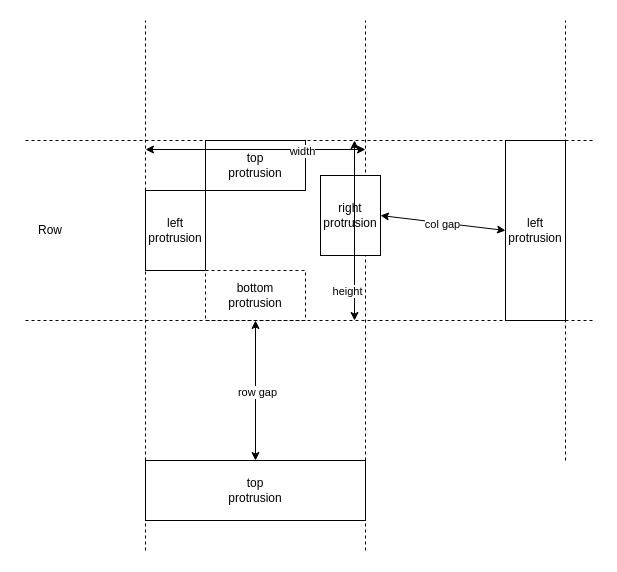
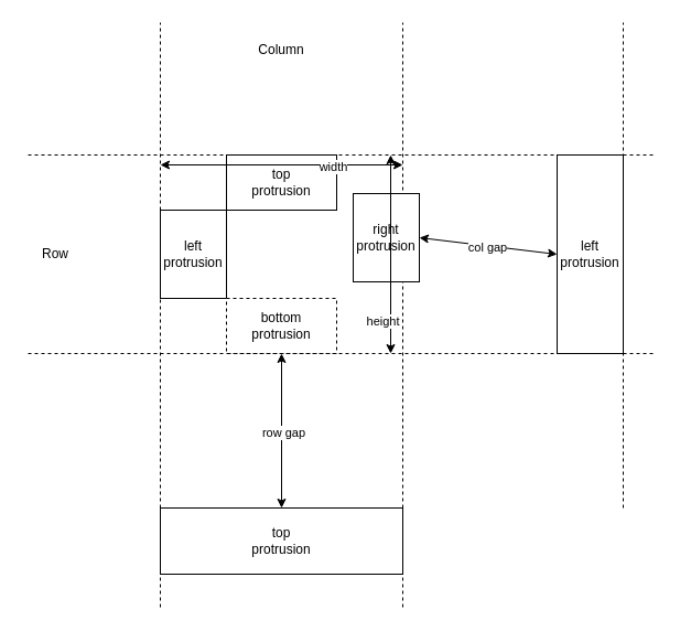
+ <mxCell id="16" value="Column" style="text;html=1;strokeColor=none;fillColor=none;align=center;verticalAlign=middle;whiteSpace=wrap;rounded=0;" parent="1" vertex="1"><mxGeometry x="225" y="30" width="60" height="30" as="geometry" /></mxCell>
